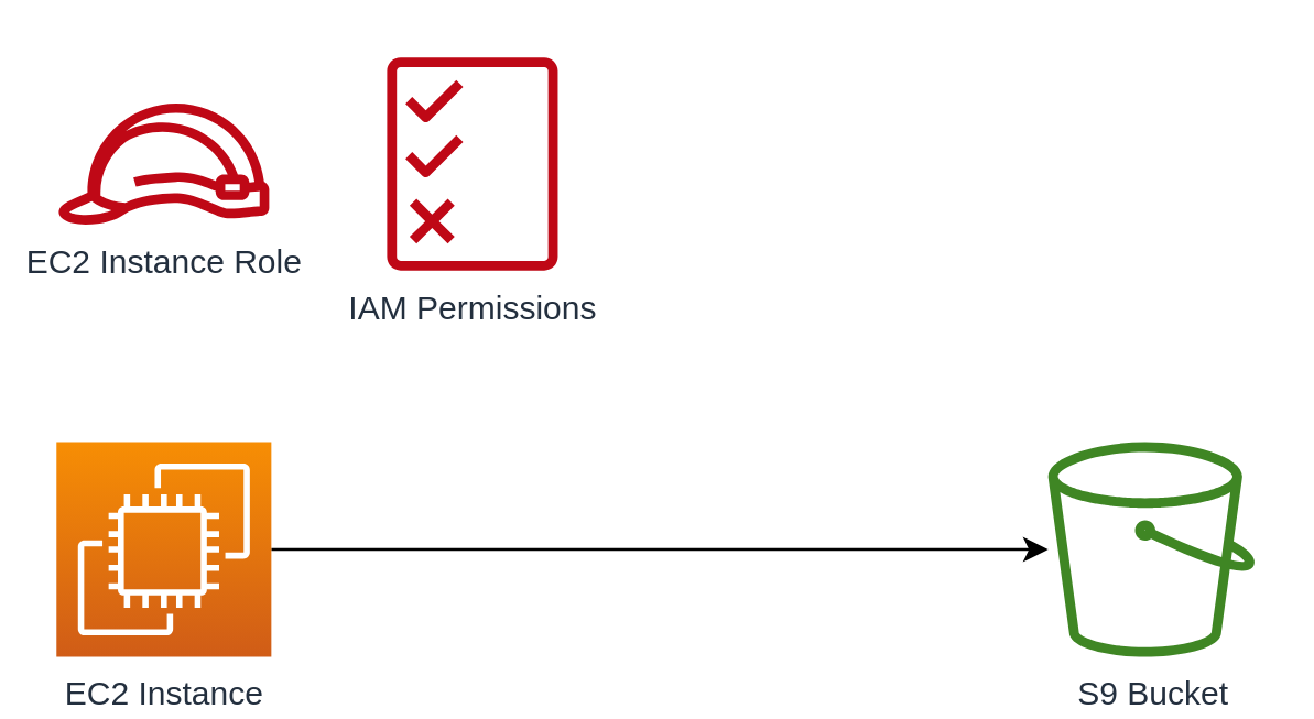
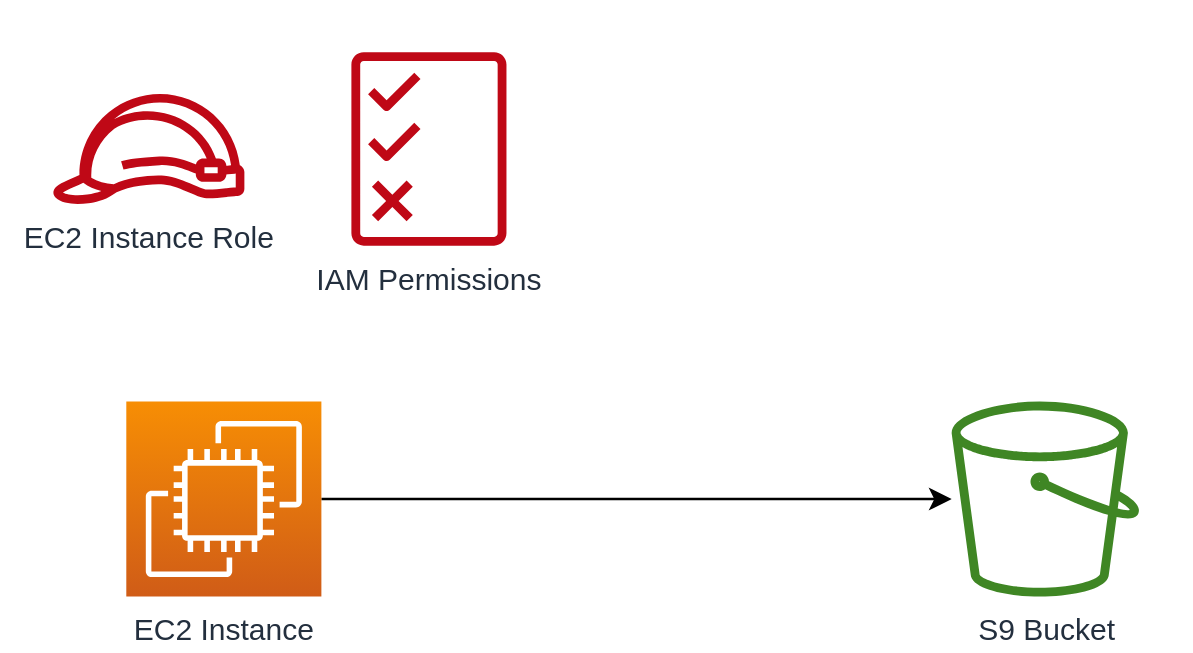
- <mxCell id="5" value="EC2 Instance" style="sketch=0;points=[[0,0,0],[0.25,0,0],[0.5,0,0],[0.75,0,0],[1,0,0],[0,1,0],[0.25,1,0],[0.5,1,0],[0.75,1,0],[1,1,0],[0,0.25,0],[0,0.5,0],[0,0.75,0],[1,0.25,0],[1,0.5,0],[1,0.75,0]];outlineConnect=0;fontColor=#232F3E;gradientColor=#F78E04;gradientDirection=north;fillColor=#D05C17;strokeColor=#ffffff;dashed=0;verticalLabelPosition=bottom;verticalAlign=top;align=center;html=1;fontSize=12;fontStyle=0;aspect=fixed;shape=mxgraph.aws4.resourceIcon;resIcon=mxgraph.aws4.ec2;" vertex="1" parent="1"><mxGeometry x="20" y="160" width="78" height="78" as="geometry" /></mxCell>
+ <mxCell id="5" value="EC2 Instance" style="sketch=0;points=[[0,0,0],[0.25,0,0],[0.5,0,0],[0.75,0,0],[1,0,0],[0,1,0],[0.25,1,0],[0.5,1,0],[0.75,1,0],[1,1,0],[0,0.25,0],[0,0.5,0],[0,0.75,0],[1,0.25,0],[1,0.5,0],[1,0.75,0]];outlineConnect=0;fontColor=#232F3E;gradientColor=#F78E04;gradientDirection=north;fillColor=#D05C17;strokeColor=#ffffff;dashed=0;verticalLabelPosition=bottom;verticalAlign=top;align=center;html=1;fontSize=12;fontStyle=0;aspect=fixed;shape=mxgraph.aws4.resourceIcon;resIcon=mxgraph.aws4.ec2;" vertex="1" parent="1"><mxGeometry x="50" y="160" width="78" height="78" as="geometry" /></mxCell>
